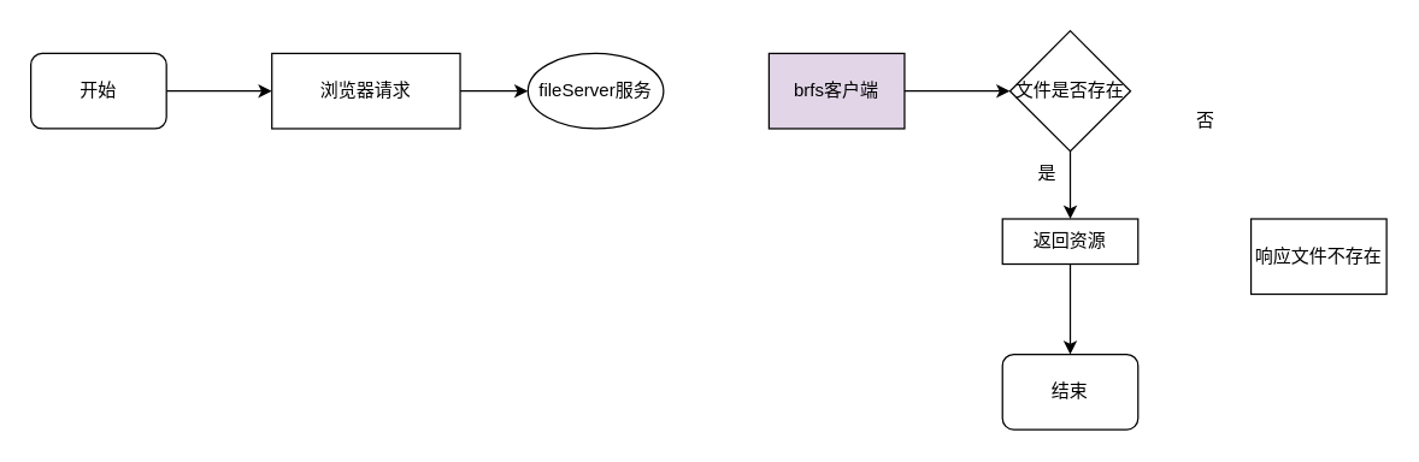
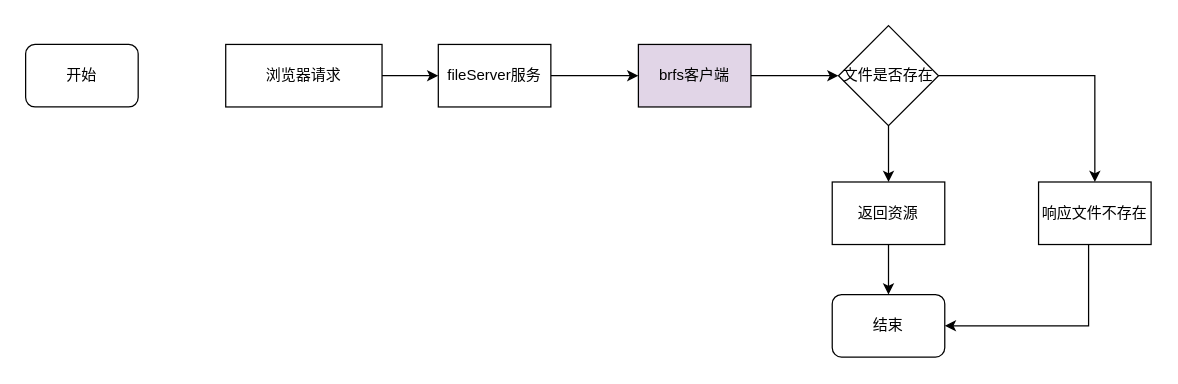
- <mxCell id="2" value="" style="edgeStyle=orthogonalEdgeStyle;rounded=0;orthogonalLoop=1;jettySize=auto;html=1;" edge="1" parent="1" source="3" target="6"><mxGeometry relative="1" as="geometry" /></mxCell>
- <mxCell id="8" value="fileServer服务" style="ellipse;whiteSpace=wrap;html=1;" vertex="1" parent="1"><mxGeometry x="350" y="35" width="90" height="50" as="geometry" /></mxCell>
+ <mxCell id="8" value="fileServer服务" style="rounded=0;whiteSpace=wrap;html=1;" vertex="1" parent="1"><mxGeometry x="350" y="35" width="90" height="50" as="geometry" /></mxCell>
+ <mxCell id="7" value="" style="edgeStyle=orthogonalEdgeStyle;rounded=0;orthogonalLoop=1;jettySize=auto;html=1;" edge="1" parent="1" source="8" target="10"><mxGeometry relative="1" as="geometry" /></mxCell>
+ <mxCell id="12" style="edgeStyle=orthogonalEdgeStyle;rounded=0;orthogonalLoop=1;jettySize=auto;html=1;entryX=0.5;entryY=0;entryDx=0;entryDy=0;" edge="1" parent="1" source="13" target="17"><mxGeometry relative="1" as="geometry" /></mxCell>
- <mxCell id="19" value="否" style="text;html=1;strokeColor=none;fillColor=none;align=center;verticalAlign=middle;whiteSpace=wrap;rounded=0;" vertex="1" parent="1"><mxGeometry x="770" y="65" width="60" height="30" as="geometry" /></mxCell>
- <mxCell id="18" value="是" style="text;html=1;strokeColor=none;fillColor=none;align=center;verticalAlign=middle;whiteSpace=wrap;rounded=0;" vertex="1" parent="1"><mxGeometry x="665" y="100" width="60" height="30" as="geometry" /></mxCell>
- <mxCell id="15" value="返回资源" style="rounded=0;whiteSpace=wrap;html=1;" vertex="1" parent="1"><mxGeometry x="665" y="145" width="90" height="30" as="geometry" /></mxCell>
+ <mxCell id="15" value="返回资源" style="rounded=0;whiteSpace=wrap;html=1;" vertex="1" parent="1"><mxGeometry x="665" y="145" width="90" height="50" as="geometry" /></mxCell>
+ <mxCell id="16" style="edgeStyle=orthogonalEdgeStyle;rounded=0;orthogonalLoop=1;jettySize=auto;html=1;entryX=1;entryY=0.5;entryDx=0;entryDy=0;" edge="1" parent="1" source="17" target="4"><mxGeometry relative="1" as="geometry"><Array as="points"><mxPoint x="870" y="260" /></Array></mxGeometry></mxCell>
